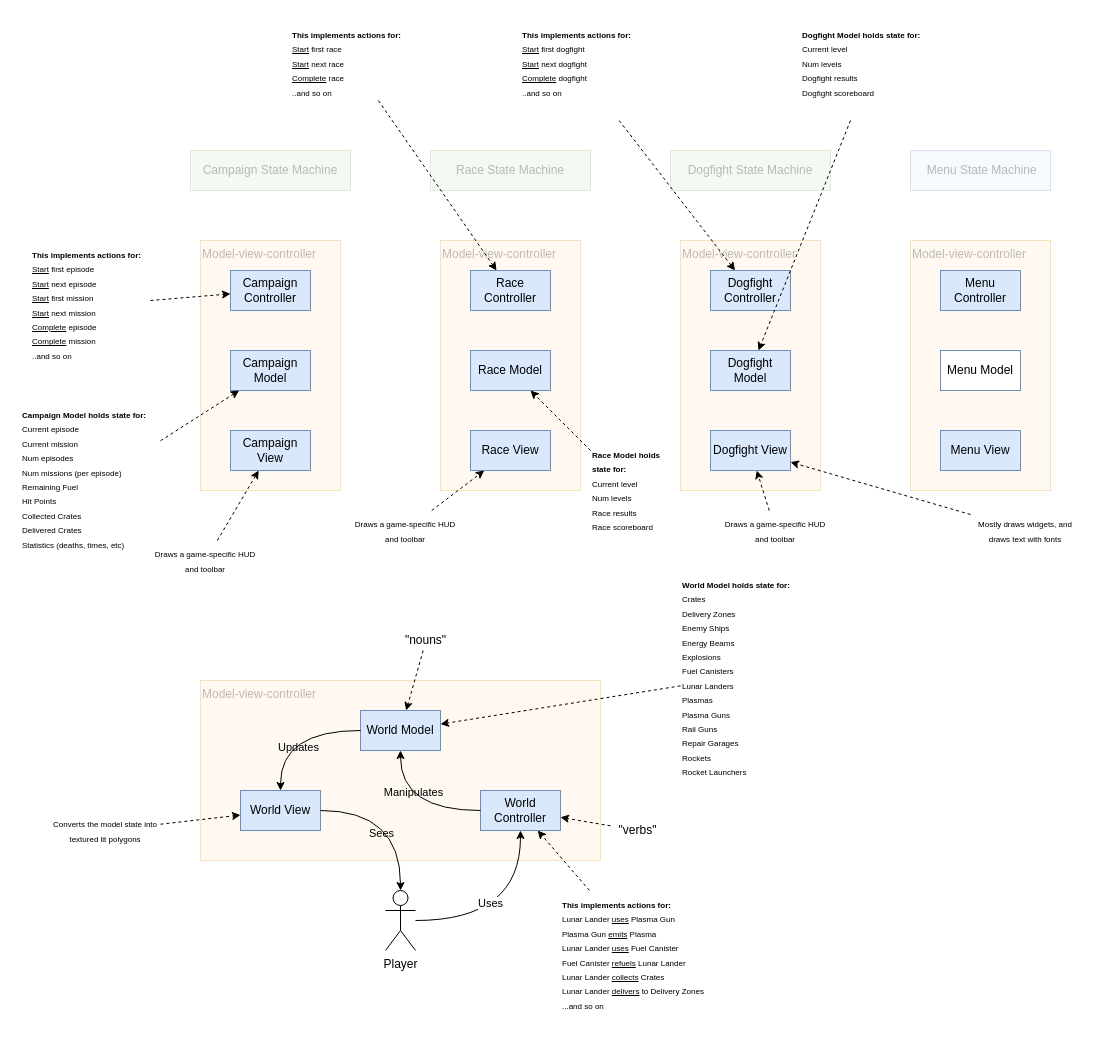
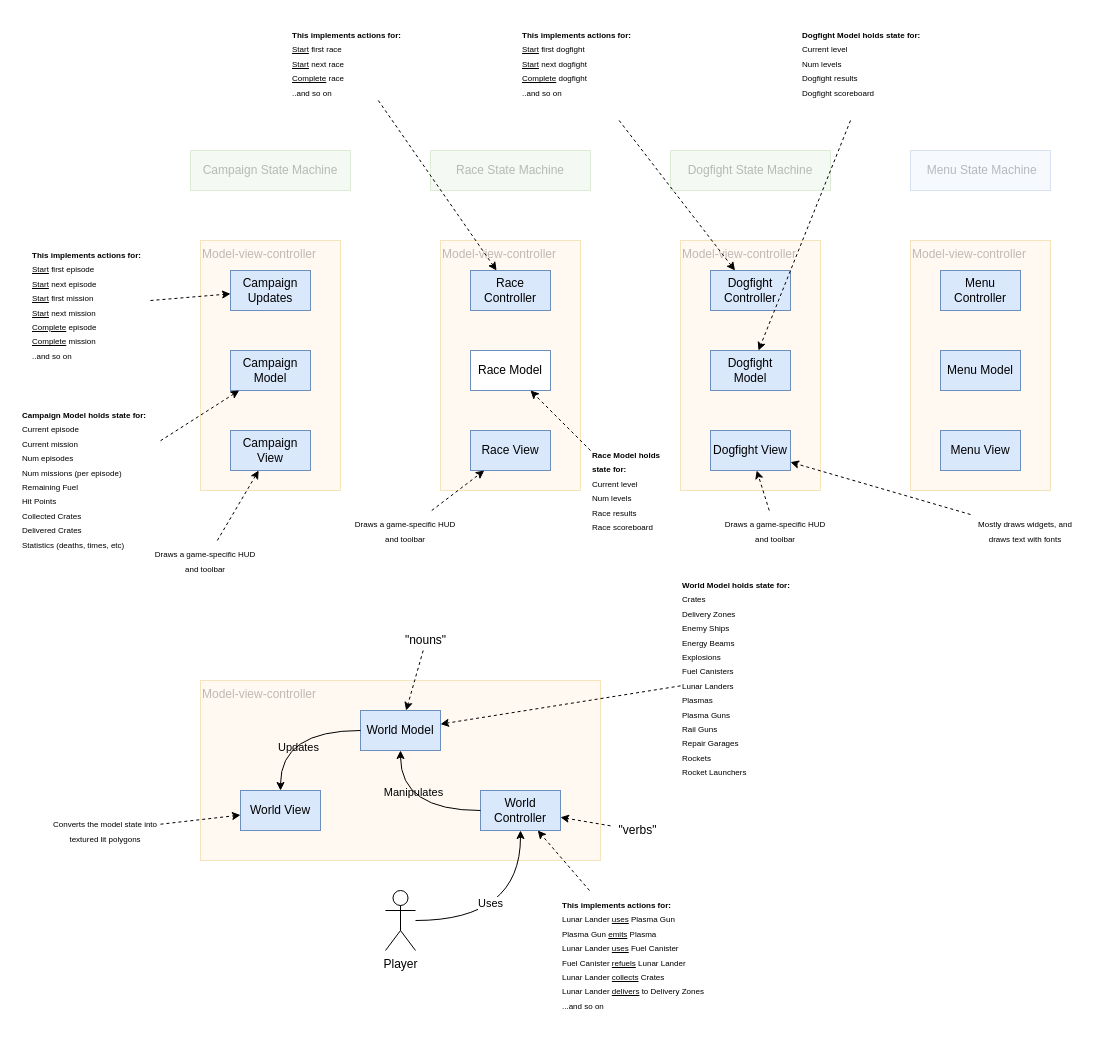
- <mxCell id="10" value="Campaign Controller" style="rounded=0;whiteSpace=wrap;html=1;fillColor=#dae8fc;strokeColor=#6c8ebf;" parent="1" vertex="1"><mxGeometry x="230" y="270" width="80" height="40" as="geometry" /></mxCell>
+ <mxCell id="10" value="Campaign Updates" style="rounded=0;whiteSpace=wrap;html=1;fillColor=#dae8fc;strokeColor=#6c8ebf;" parent="1" vertex="1"><mxGeometry x="230" y="270" width="80" height="40" as="geometry" /></mxCell>
- <mxCell id="13" value="Race Model" style="rounded=0;whiteSpace=wrap;html=1;fillColor=#dae8fc;strokeColor=#6c8ebf;" parent="1" vertex="1"><mxGeometry x="470" y="350" width="80" height="40" as="geometry" /></mxCell>
+ <mxCell id="13" value="Race Model" style="rounded=0;whiteSpace=wrap;html=1;fillColor=#ffffff;strokeColor=#6c8ebf;" parent="1" vertex="1"><mxGeometry x="470" y="350" width="80" height="40" as="geometry" /></mxCell>
- <mxCell id="58" value="Menu Model" style="rounded=0;whiteSpace=wrap;html=1;fillColor=#ffffff;strokeColor=#6c8ebf;" parent="1" vertex="1"><mxGeometry x="940" y="350" width="80" height="40" as="geometry" /></mxCell>
+ <mxCell id="58" value="Menu Model" style="rounded=0;whiteSpace=wrap;html=1;fillColor=#dae8fc;strokeColor=#6c8ebf;" parent="1" vertex="1"><mxGeometry x="940" y="350" width="80" height="40" as="geometry" /></mxCell>
- <mxCell id="25" value="" style="endArrow=classic;html=1;edgeStyle=orthogonalEdgeStyle;curved=1;" parent="1" source="17" target="18" edge="1"><mxGeometry width="50" height="50" relative="1" as="geometry"><mxPoint x="390" y="760" as="sourcePoint" /><mxPoint x="350" y="800" as="targetPoint" /></mxGeometry></mxCell>
- <mxCell id="26" value="Sees" style="edgeLabel;html=1;align=center;verticalAlign=middle;resizable=0;points=[];labelBackgroundColor=none;" parent="25" vertex="1" connectable="0"><mxGeometry x="0.271" y="-20" relative="1" as="geometry"><mxPoint as="offset" /></mxGeometry></mxCell>
